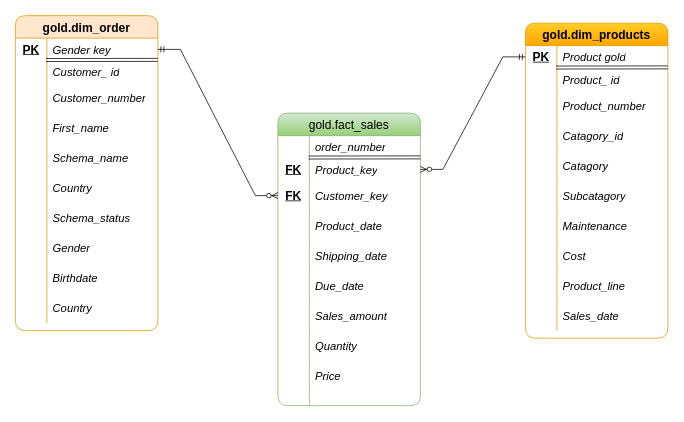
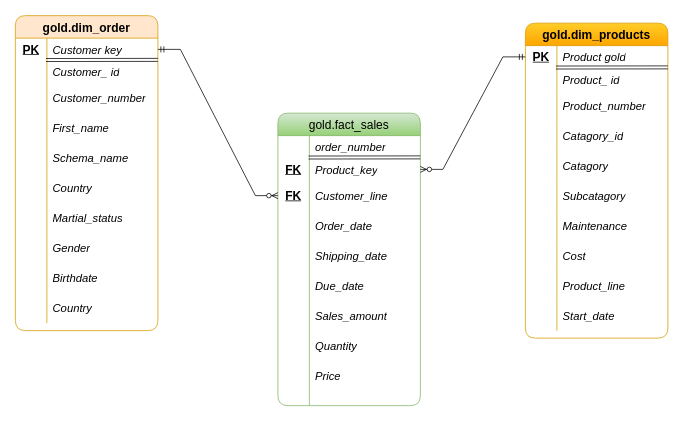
- <mxCell id="5" value="&lt;font style=&quot;font-size: 15px;&quot;&gt;&lt;i&gt;Gender key&lt;/i&gt;&lt;/font&gt;" style="shape=partialRectangle;html=1;whiteSpace=wrap;connectable=0;fillColor=none;top=0;left=0;bottom=0;right=0;align=left;spacingLeft=6;overflow=hidden;strokeColor=inherit;fontSize=16;" vertex="1" parent="3"><mxGeometry x="42" width="148" height="30" as="geometry"><mxRectangle width="148" height="30" as="alternateBounds" /></mxGeometry></mxCell>
+ <mxCell id="5" value="&lt;font style=&quot;font-size: 15px;&quot;&gt;&lt;i&gt;Customer key&lt;/i&gt;&lt;/font&gt;" style="shape=partialRectangle;html=1;whiteSpace=wrap;connectable=0;fillColor=none;top=0;left=0;bottom=0;right=0;align=left;spacingLeft=6;overflow=hidden;strokeColor=inherit;fontSize=16;" vertex="1" parent="3"><mxGeometry x="42" width="148" height="30" as="geometry"><mxRectangle width="148" height="30" as="alternateBounds" /></mxGeometry></mxCell>
- <mxCell id="76" value="&lt;i&gt;&lt;font style=&quot;font-size: 15px;&quot;&gt;Customer_key&lt;/font&gt;&lt;/i&gt;" style="shape=partialRectangle;html=1;whiteSpace=wrap;connectable=0;fillColor=none;top=0;left=0;bottom=0;right=0;align=left;spacingLeft=6;overflow=hidden;strokeColor=inherit;fontSize=16;" vertex="1" parent="74"><mxGeometry x="42" width="148" height="40" as="geometry"><mxRectangle width="148" height="40" as="alternateBounds" /></mxGeometry></mxCell>
+ <mxCell id="76" value="&lt;i&gt;&lt;font style=&quot;font-size: 15px;&quot;&gt;Customer_line&lt;/font&gt;&lt;/i&gt;" style="shape=partialRectangle;html=1;whiteSpace=wrap;connectable=0;fillColor=none;top=0;left=0;bottom=0;right=0;align=left;spacingLeft=6;overflow=hidden;strokeColor=inherit;fontSize=16;" vertex="1" parent="74"><mxGeometry x="42" width="148" height="40" as="geometry"><mxRectangle width="148" height="40" as="alternateBounds" /></mxGeometry></mxCell>
- <mxCell id="24" value="&lt;i&gt;&lt;font style=&quot;font-size: 15px;&quot;&gt;Schema_status&lt;/font&gt;&lt;/i&gt;" style="shape=partialRectangle;html=1;whiteSpace=wrap;connectable=0;fillColor=none;top=0;left=0;bottom=0;right=0;align=left;spacingLeft=6;overflow=hidden;strokeColor=inherit;fontSize=16;" vertex="1" parent="22"><mxGeometry x="42" width="148" height="40" as="geometry"><mxRectangle width="148" height="40" as="alternateBounds" /></mxGeometry></mxCell>
+ <mxCell id="24" value="&lt;i&gt;&lt;font style=&quot;font-size: 15px;&quot;&gt;Martial_status&lt;/font&gt;&lt;/i&gt;" style="shape=partialRectangle;html=1;whiteSpace=wrap;connectable=0;fillColor=none;top=0;left=0;bottom=0;right=0;align=left;spacingLeft=6;overflow=hidden;strokeColor=inherit;fontSize=16;" vertex="1" parent="22"><mxGeometry x="42" width="148" height="40" as="geometry"><mxRectangle width="148" height="40" as="alternateBounds" /></mxGeometry></mxCell>
- <mxCell id="79" value="&lt;span style=&quot;font-size: 15px;&quot;&gt;&lt;i&gt;Product_date&lt;/i&gt;&lt;/span&gt;" style="shape=partialRectangle;html=1;whiteSpace=wrap;connectable=0;fillColor=none;top=0;left=0;bottom=0;right=0;align=left;spacingLeft=6;overflow=hidden;strokeColor=inherit;fontSize=16;" vertex="1" parent="77"><mxGeometry x="42" width="148" height="40" as="geometry"><mxRectangle width="148" height="40" as="alternateBounds" /></mxGeometry></mxCell>
+ <mxCell id="79" value="&lt;span style=&quot;font-size: 15px;&quot;&gt;&lt;i&gt;Order_date&lt;/i&gt;&lt;/span&gt;" style="shape=partialRectangle;html=1;whiteSpace=wrap;connectable=0;fillColor=none;top=0;left=0;bottom=0;right=0;align=left;spacingLeft=6;overflow=hidden;strokeColor=inherit;fontSize=16;" vertex="1" parent="77"><mxGeometry x="42" width="148" height="40" as="geometry"><mxRectangle width="148" height="40" as="alternateBounds" /></mxGeometry></mxCell>
- <mxCell id="65" value="&lt;i&gt;&lt;font style=&quot;font-size: 15px;&quot;&gt;Sales_date&lt;/font&gt;&lt;/i&gt;" style="shape=partialRectangle;html=1;whiteSpace=wrap;connectable=0;fillColor=none;top=0;left=0;bottom=0;right=0;align=left;spacingLeft=6;overflow=hidden;strokeColor=inherit;fontSize=16;" vertex="1" parent="63"><mxGeometry x="42" width="148" height="40" as="geometry"><mxRectangle width="148" height="40" as="alternateBounds" /></mxGeometry></mxCell>
+ <mxCell id="65" value="&lt;i&gt;&lt;font style=&quot;font-size: 15px;&quot;&gt;Start_date&lt;/font&gt;&lt;/i&gt;" style="shape=partialRectangle;html=1;whiteSpace=wrap;connectable=0;fillColor=none;top=0;left=0;bottom=0;right=0;align=left;spacingLeft=6;overflow=hidden;strokeColor=inherit;fontSize=16;" vertex="1" parent="63"><mxGeometry x="42" width="148" height="40" as="geometry"><mxRectangle width="148" height="40" as="alternateBounds" /></mxGeometry></mxCell>
